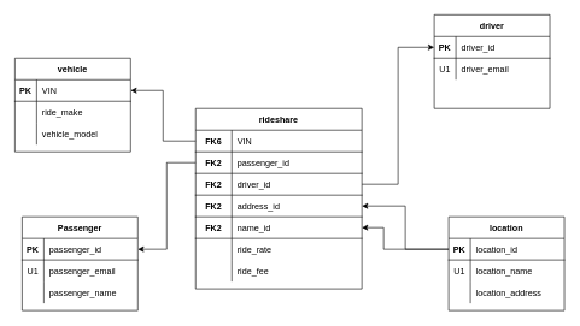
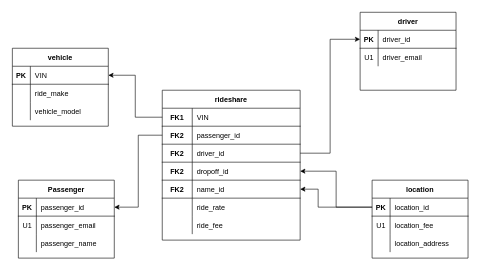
- <mxCell id="17" value="FK6" style="shape=partialRectangle;overflow=hidden;connectable=0;fillColor=none;top=0;left=0;bottom=0;right=0;fontStyle=1;" vertex="1" parent="16"><mxGeometry width="50" height="30" as="geometry"><mxRectangle width="50" height="30" as="alternateBounds" /></mxGeometry></mxCell>
+ <mxCell id="17" value="FK1" style="shape=partialRectangle;overflow=hidden;connectable=0;fillColor=none;top=0;left=0;bottom=0;right=0;fontStyle=1;" vertex="1" parent="16"><mxGeometry width="50" height="30" as="geometry"><mxRectangle width="50" height="30" as="alternateBounds" /></mxGeometry></mxCell>
- <mxCell id="27" value="address_id" style="shape=partialRectangle;overflow=hidden;connectable=0;fillColor=none;top=0;left=0;bottom=0;right=0;align=left;spacingLeft=6;fontStyle=0;" vertex="1" parent="25"><mxGeometry x="50" width="180" height="30" as="geometry"><mxRectangle width="180" height="30" as="alternateBounds" /></mxGeometry></mxCell>
+ <mxCell id="27" value="dropoff_id" style="shape=partialRectangle;overflow=hidden;connectable=0;fillColor=none;top=0;left=0;bottom=0;right=0;align=left;spacingLeft=6;fontStyle=0;" vertex="1" parent="25"><mxGeometry x="50" width="180" height="30" as="geometry"><mxRectangle width="180" height="30" as="alternateBounds" /></mxGeometry></mxCell>
- <mxCell id="62" value="location_name" style="shape=partialRectangle;overflow=hidden;connectable=0;fillColor=none;top=0;left=0;bottom=0;right=0;align=left;spacingLeft=6;" vertex="1" parent="60"><mxGeometry x="30" width="130" height="30" as="geometry"><mxRectangle width="130" height="30" as="alternateBounds" /></mxGeometry></mxCell>
+ <mxCell id="62" value="location_fee" style="shape=partialRectangle;overflow=hidden;connectable=0;fillColor=none;top=0;left=0;bottom=0;right=0;align=left;spacingLeft=6;" vertex="1" parent="60"><mxGeometry x="30" width="130" height="30" as="geometry"><mxRectangle width="130" height="30" as="alternateBounds" /></mxGeometry></mxCell>
